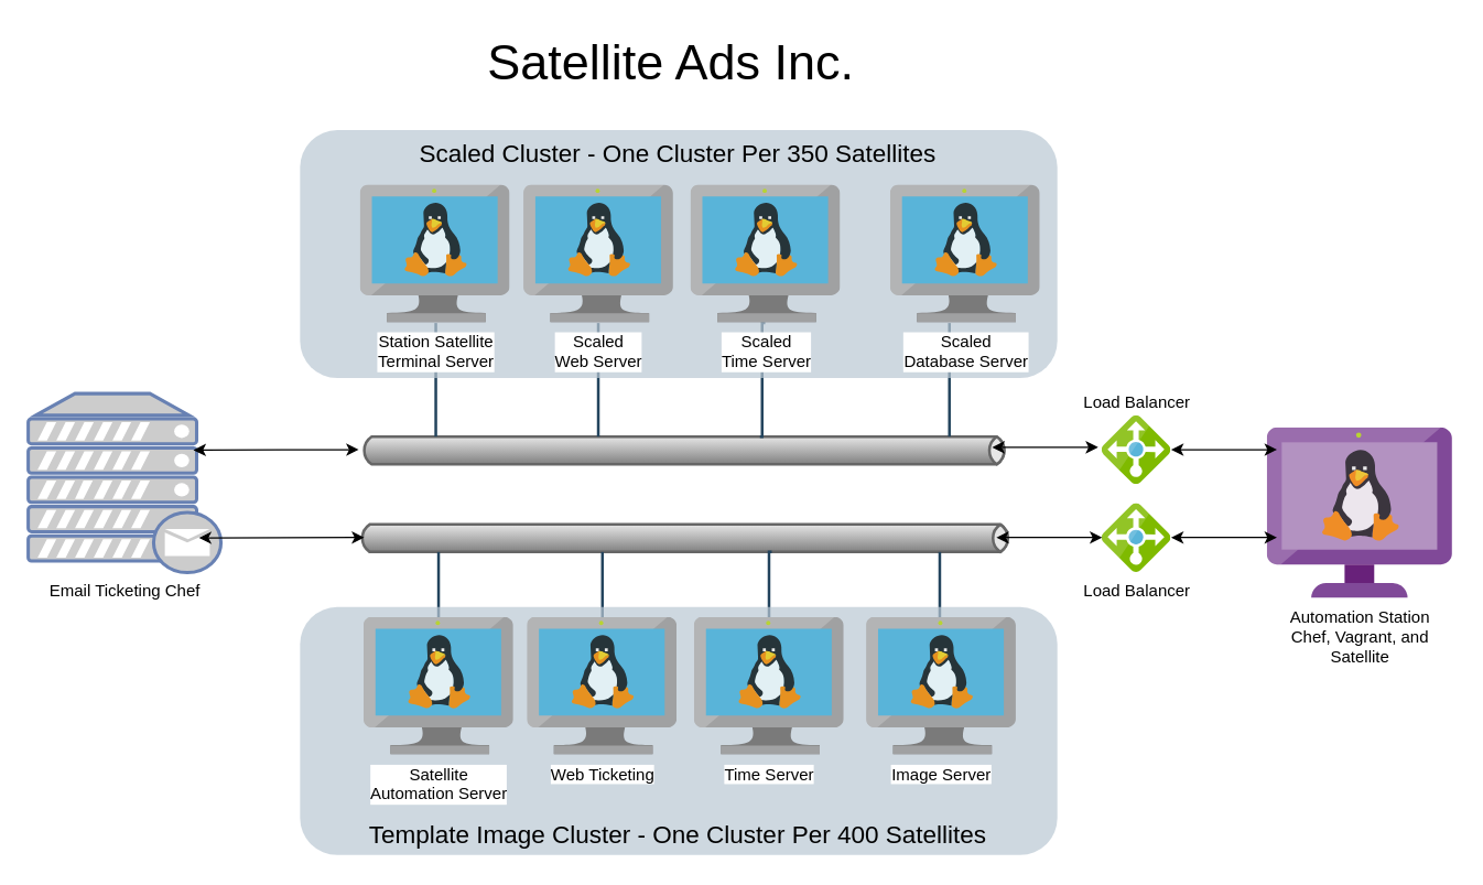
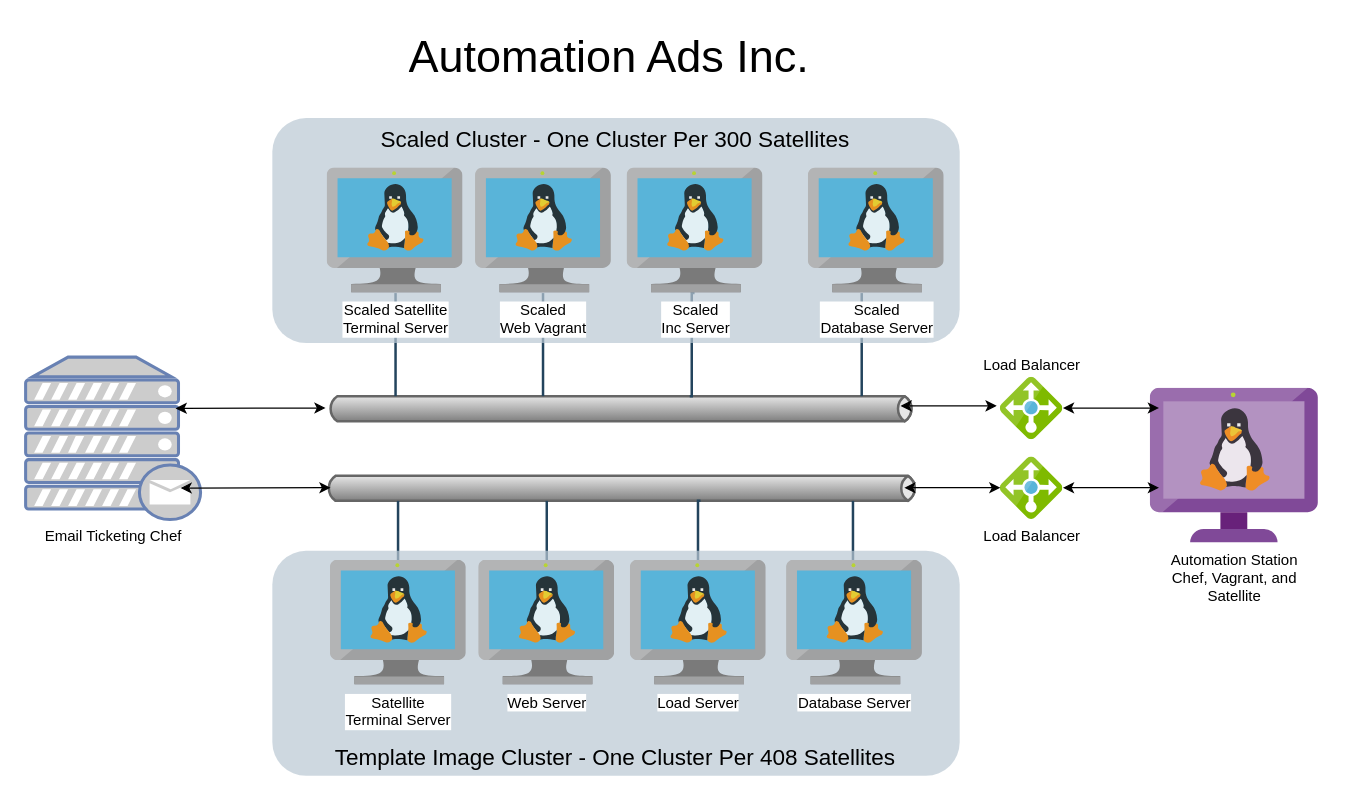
- <mxCell id="7" value="Satellite Ads Inc." style="text;html=1;strokeColor=none;fillColor=none;align=center;verticalAlign=middle;whiteSpace=wrap;overflow=hidden;shadow=0;fontSize=36;fontColor=#000000;fontStyle=0" parent="1" vertex="1"><mxGeometry x="207.4" y="20" width="560" height="45" as="geometry" /></mxCell>
+ <mxCell id="7" value="Automation Ads Inc." style="text;html=1;strokeColor=none;fillColor=none;align=center;verticalAlign=middle;whiteSpace=wrap;overflow=hidden;shadow=0;fontSize=36;fontColor=#000000;fontStyle=0" parent="1" vertex="1"><mxGeometry x="207.4" y="20" width="560" height="45" as="geometry" /></mxCell>
- <mxCell id="21" value="&lt;span style=&quot;line-height: 17.182px&quot;&gt;&lt;font color=&quot;#000000&quot;&gt;Scaled Cluster - One Cluster Per 350 Satellites&lt;/font&gt;&lt;/span&gt;" style="rounded=1;whiteSpace=wrap;html=1;shadow=0;strokeColor=none;fillColor=#BAC8D3;gradientColor=none;fontSize=18;fontColor=#AE4132;verticalAlign=top;fontStyle=0;opacity=70;strokeWidth=3;" vertex="1" parent="1"><mxGeometry x="217.4" y="93.75" width="550" height="180" as="geometry" /></mxCell>
+ <mxCell id="21" value="&lt;span style=&quot;line-height: 17.182px&quot;&gt;&lt;font color=&quot;#000000&quot;&gt;Scaled Cluster - One Cluster Per 300 Satellites&lt;/font&gt;&lt;/span&gt;" style="rounded=1;whiteSpace=wrap;html=1;shadow=0;strokeColor=none;fillColor=#BAC8D3;gradientColor=none;fontSize=18;fontColor=#AE4132;verticalAlign=top;fontStyle=0;opacity=70;strokeWidth=3;" vertex="1" parent="1"><mxGeometry x="217.4" y="93.75" width="550" height="180" as="geometry" /></mxCell>
- <mxCell id="22" value="Station Satellite&lt;br&gt;Terminal Server" style="sketch=0;aspect=fixed;html=1;points=[];align=center;image;fontSize=12;image=img/lib/mscae/VM_Linux.svg;" vertex="1" parent="1"><mxGeometry x="261.4" y="133.75" width="108.7" height="100" as="geometry" /></mxCell>
+ <mxCell id="22" value="Scaled Satellite&lt;br&gt;Terminal Server" style="sketch=0;aspect=fixed;html=1;points=[];align=center;image;fontSize=12;image=img/lib/mscae/VM_Linux.svg;" vertex="1" parent="1"><mxGeometry x="261.4" y="133.75" width="108.7" height="100" as="geometry" /></mxCell>
- <mxCell id="23" value="Scaled&lt;br&gt;Web Server" style="sketch=0;aspect=fixed;html=1;points=[];align=center;image;fontSize=12;image=img/lib/mscae/VM_Linux.svg;" vertex="1" parent="1"><mxGeometry x="380.1" y="133.75" width="108.7" height="100" as="geometry" /></mxCell>
+ <mxCell id="23" value="Scaled&lt;br&gt;Web Vagrant" style="sketch=0;aspect=fixed;html=1;points=[];align=center;image;fontSize=12;image=img/lib/mscae/VM_Linux.svg;" vertex="1" parent="1"><mxGeometry x="380.1" y="133.75" width="108.7" height="100" as="geometry" /></mxCell>
- <mxCell id="24" value="Scaled&lt;br&gt;Time Server" style="sketch=0;aspect=fixed;html=1;points=[];align=center;image;fontSize=12;image=img/lib/mscae/VM_Linux.svg;" vertex="1" parent="1"><mxGeometry x="501.4" y="133.75" width="108.7" height="100" as="geometry" /></mxCell>
+ <mxCell id="24" value="Scaled&lt;br&gt;Inc Server" style="sketch=0;aspect=fixed;html=1;points=[];align=center;image;fontSize=12;image=img/lib/mscae/VM_Linux.svg;" vertex="1" parent="1"><mxGeometry x="501.4" y="133.75" width="108.7" height="100" as="geometry" /></mxCell>
- <mxCell id="11" value="Web Ticketing" style="sketch=0;aspect=fixed;html=1;points=[];align=center;image;fontSize=12;image=img/lib/mscae/VM_Linux.svg;" vertex="1" parent="1"><mxGeometry x="382.7" y="447.5" width="108.7" height="100" as="geometry" /></mxCell>
+ <mxCell id="11" value="Web Server" style="sketch=0;aspect=fixed;html=1;points=[];align=center;image;fontSize=12;image=img/lib/mscae/VM_Linux.svg;" vertex="1" parent="1"><mxGeometry x="382.7" y="447.5" width="108.7" height="100" as="geometry" /></mxCell>
- <mxCell id="12" value="Time Server" style="sketch=0;aspect=fixed;html=1;points=[];align=center;image;fontSize=12;image=img/lib/mscae/VM_Linux.svg;" vertex="1" parent="1"><mxGeometry x="504" y="447.5" width="108.7" height="100" as="geometry" /></mxCell>
+ <mxCell id="12" value="Load Server" style="sketch=0;aspect=fixed;html=1;points=[];align=center;image;fontSize=12;image=img/lib/mscae/VM_Linux.svg;" vertex="1" parent="1"><mxGeometry x="504" y="447.5" width="108.7" height="100" as="geometry" /></mxCell>
- <mxCell id="13" value="Image Server" style="sketch=0;aspect=fixed;html=1;points=[];align=center;image;fontSize=12;image=img/lib/mscae/VM_Linux.svg;" vertex="1" parent="1"><mxGeometry x="629" y="447.5" width="108.7" height="100" as="geometry" /></mxCell>
+ <mxCell id="13" value="Database Server" style="sketch=0;aspect=fixed;html=1;points=[];align=center;image;fontSize=12;image=img/lib/mscae/VM_Linux.svg;" vertex="1" parent="1"><mxGeometry x="629" y="447.5" width="108.7" height="100" as="geometry" /></mxCell>
- <mxCell id="10" value="Satellite&lt;br&gt;Automation Server" style="sketch=0;aspect=fixed;html=1;points=[];align=center;image;fontSize=12;image=img/lib/mscae/VM_Linux.svg;" vertex="1" parent="1"><mxGeometry x="264" y="447.5" width="108.7" height="100" as="geometry" /></mxCell>
+ <mxCell id="10" value="Satellite&lt;br&gt;Terminal Server" style="sketch=0;aspect=fixed;html=1;points=[];align=center;image;fontSize=12;image=img/lib/mscae/VM_Linux.svg;" vertex="1" parent="1"><mxGeometry x="264" y="447.5" width="108.7" height="100" as="geometry" /></mxCell>
- <mxCell id="9" value="&lt;span style=&quot;line-height: 17.182px&quot;&gt;&lt;font color=&quot;#000000&quot;&gt;Template Image Cluster - One Cluster Per 400 Satellites&lt;/font&gt;&lt;/span&gt;" style="rounded=1;whiteSpace=wrap;html=1;shadow=0;strokeColor=none;fillColor=#BAC8D3;gradientColor=none;fontSize=18;fontColor=#AE4132;verticalAlign=bottom;fontStyle=0;opacity=70;strokeWidth=3;" vertex="1" parent="1"><mxGeometry x="217.4" y="440" width="550" height="180" as="geometry" /></mxCell>
+ <mxCell id="9" value="&lt;span style=&quot;line-height: 17.182px&quot;&gt;&lt;font color=&quot;#000000&quot;&gt;Template Image Cluster - One Cluster Per 408 Satellites&lt;/font&gt;&lt;/span&gt;" style="rounded=1;whiteSpace=wrap;html=1;shadow=0;strokeColor=none;fillColor=#BAC8D3;gradientColor=none;fontSize=18;fontColor=#AE4132;verticalAlign=bottom;fontStyle=0;opacity=70;strokeWidth=3;" vertex="1" parent="1"><mxGeometry x="217.4" y="440" width="550" height="180" as="geometry" /></mxCell>
